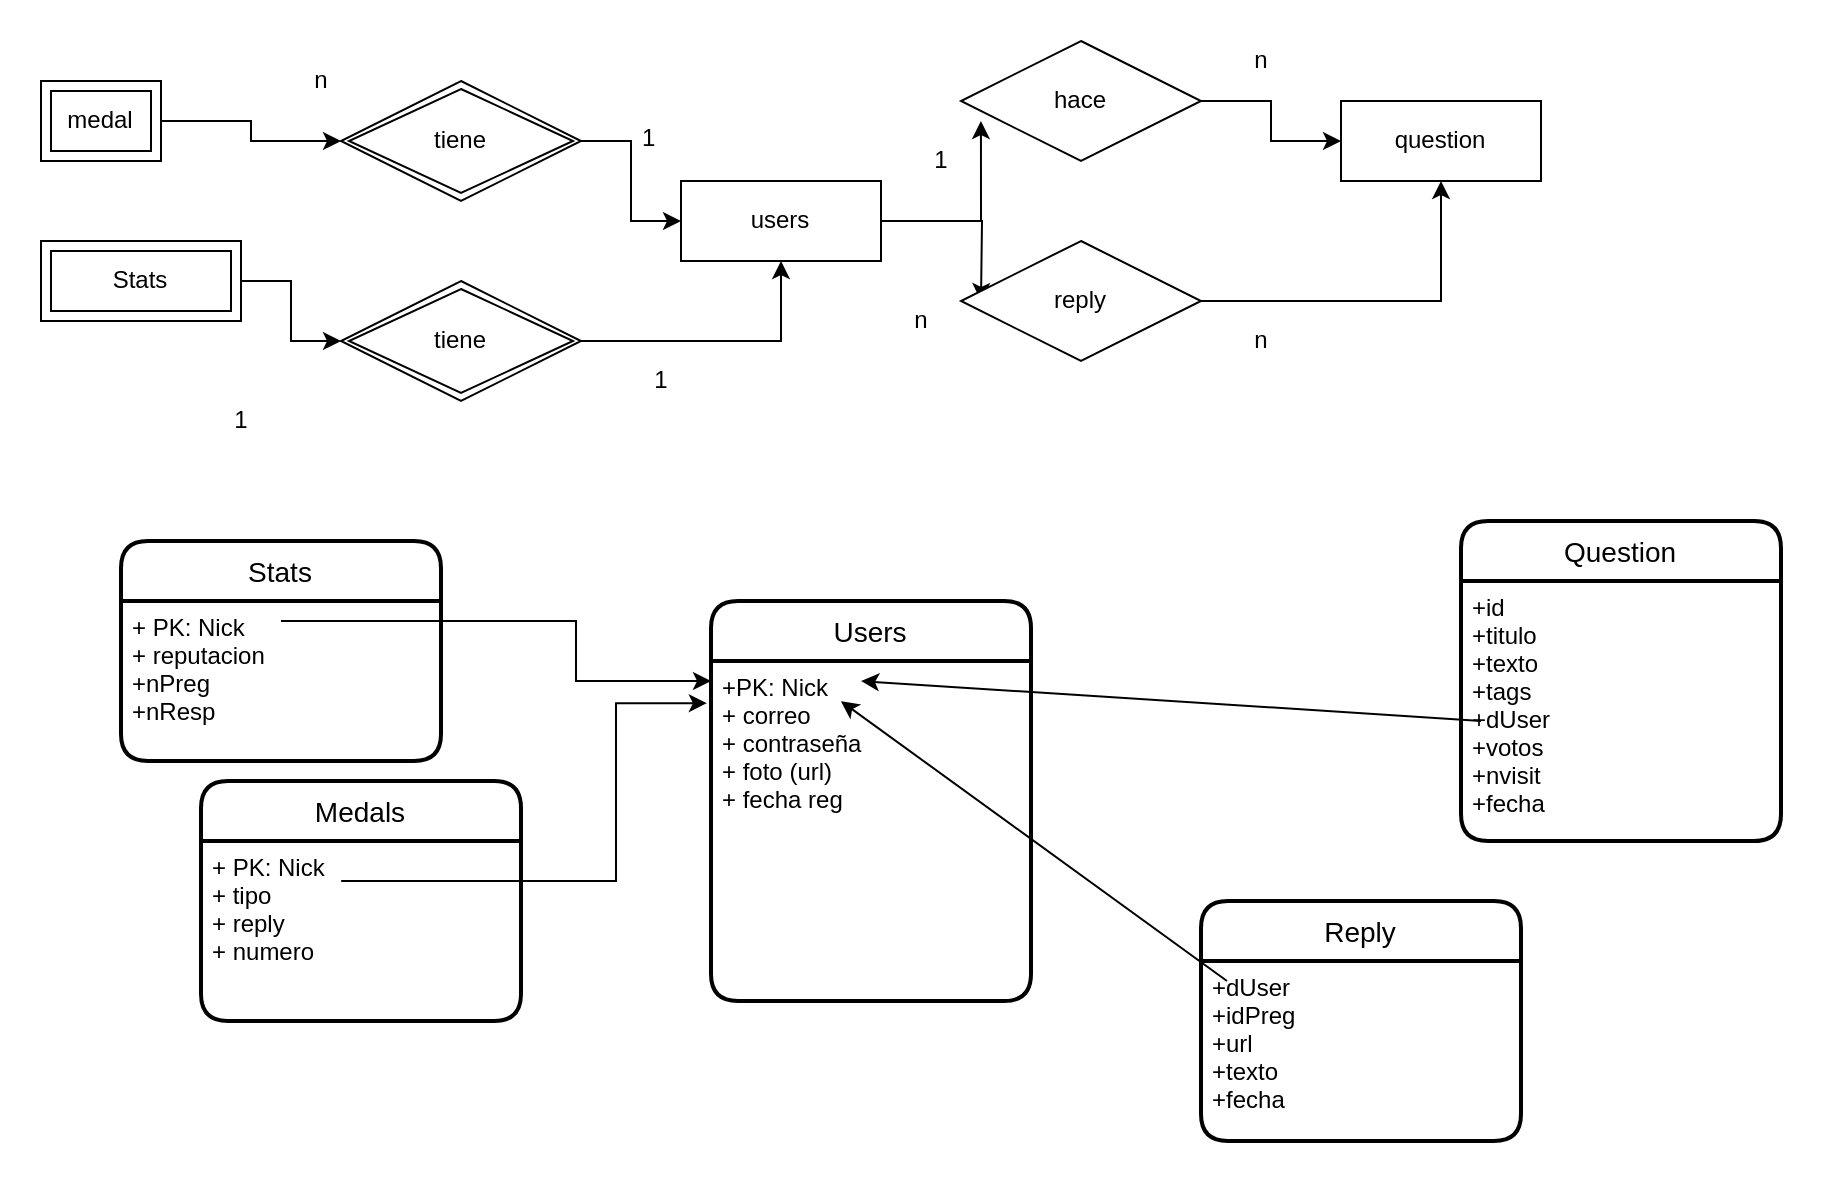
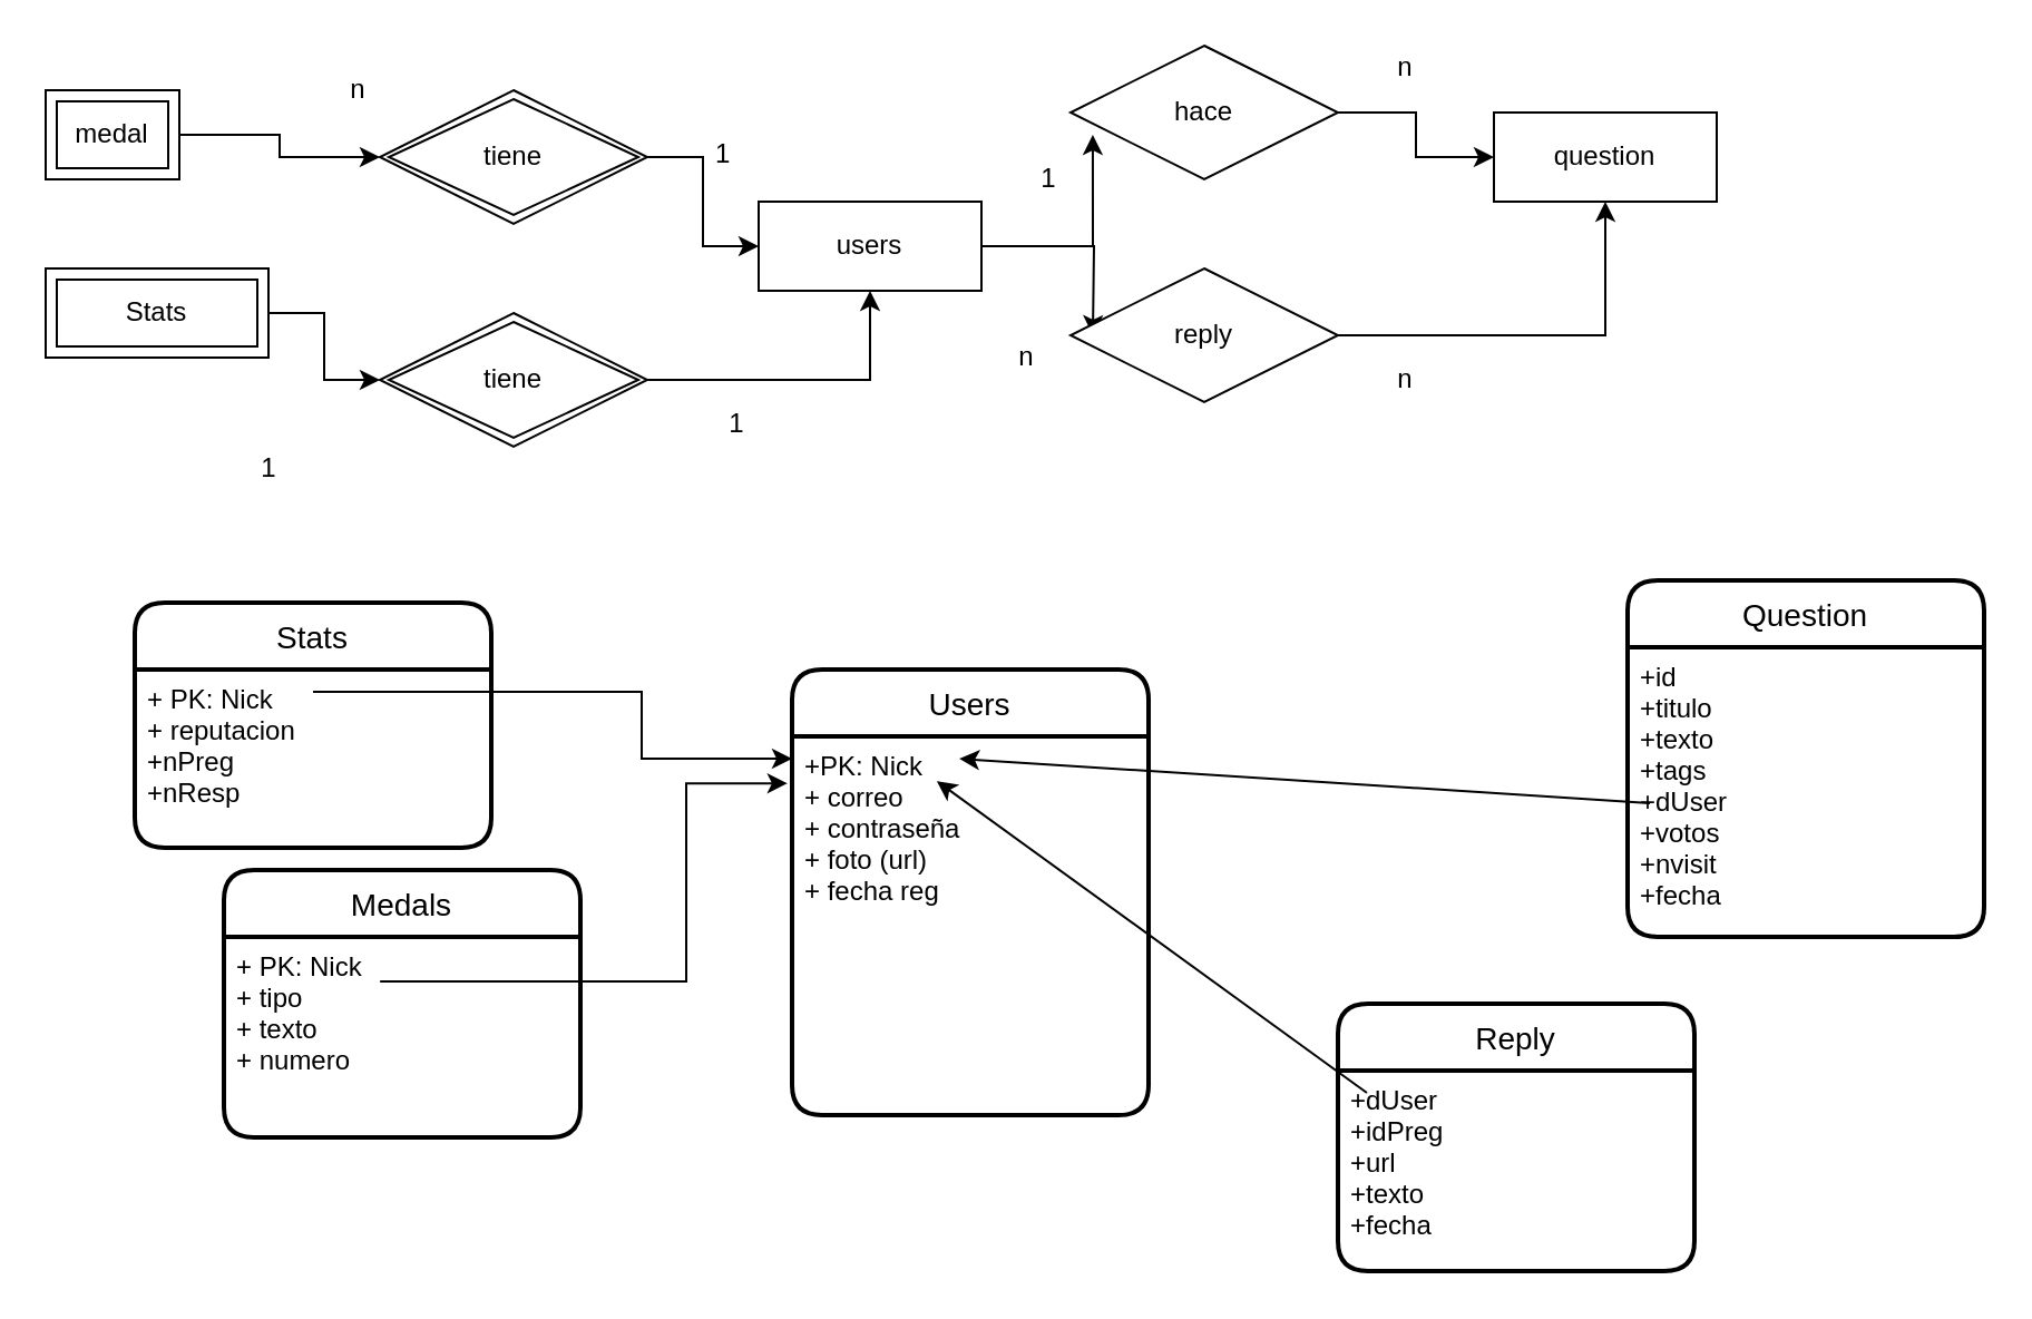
- <mxCell id="8" value="+ PK: Nick&#10;+ tipo&#10;+ reply&#10;+ numero" style="align=left;strokeColor=none;fillColor=none;spacingLeft=4;fontSize=12;verticalAlign=top;resizable=0;rotatable=0;part=1;" parent="7" vertex="1"><mxGeometry y="30" width="160" height="90" as="geometry" /></mxCell>
+ <mxCell id="8" value="+ PK: Nick&#10;+ tipo&#10;+ texto&#10;+ numero" style="align=left;strokeColor=none;fillColor=none;spacingLeft=4;fontSize=12;verticalAlign=top;resizable=0;rotatable=0;part=1;" parent="7" vertex="1"><mxGeometry y="30" width="160" height="90" as="geometry" /></mxCell>
